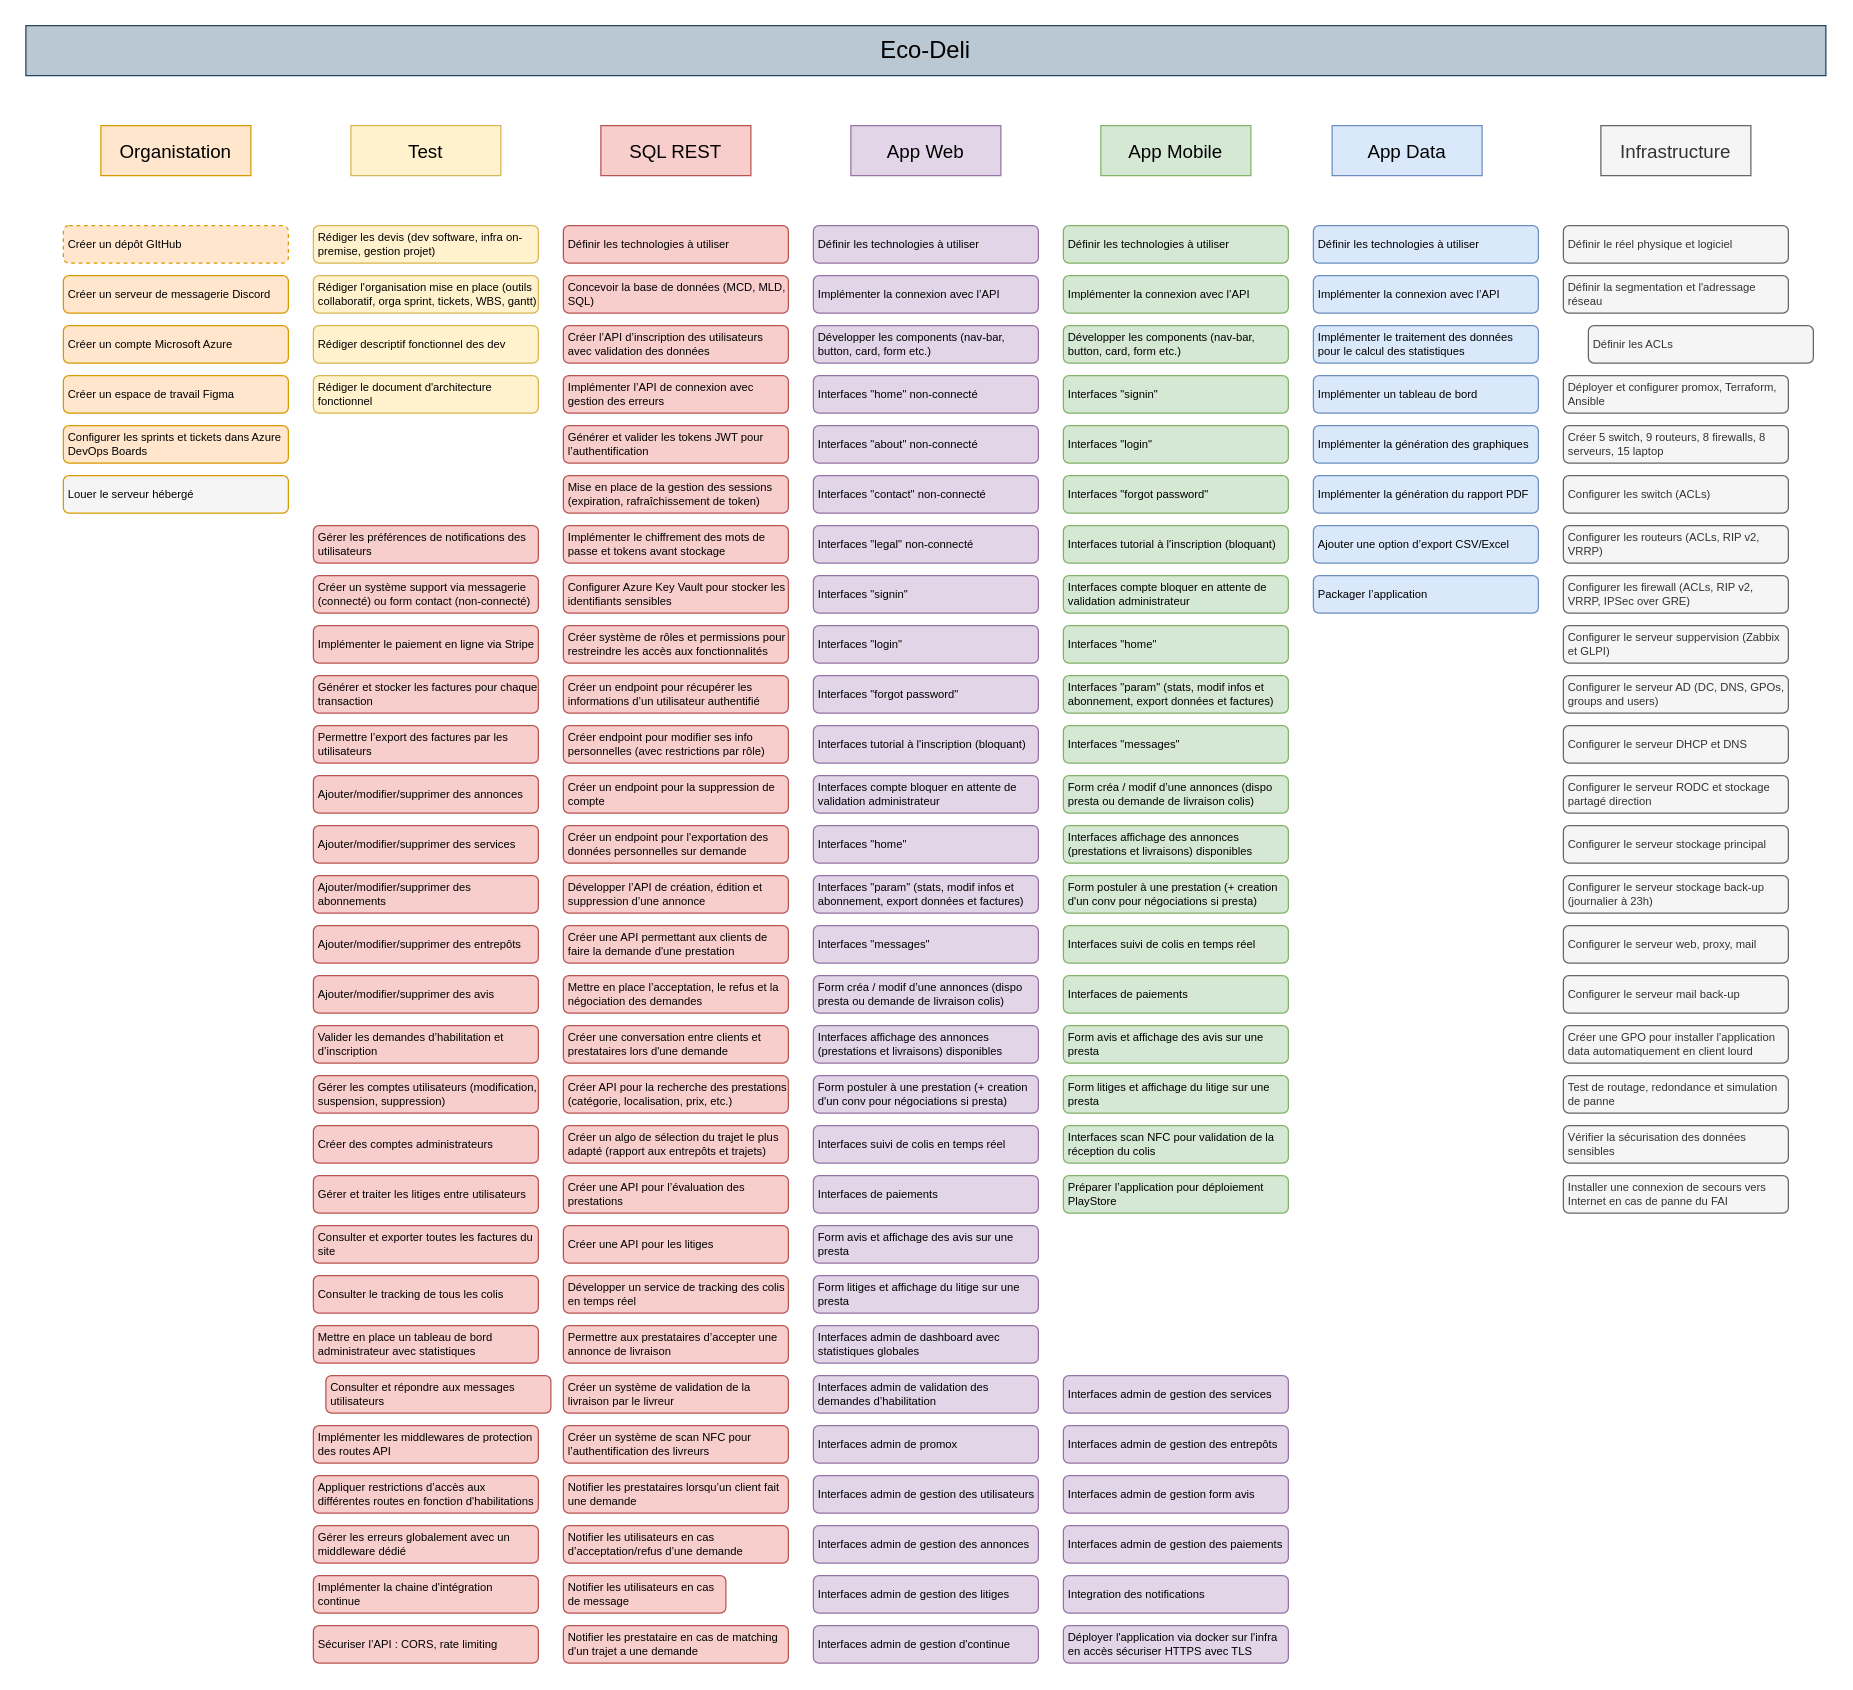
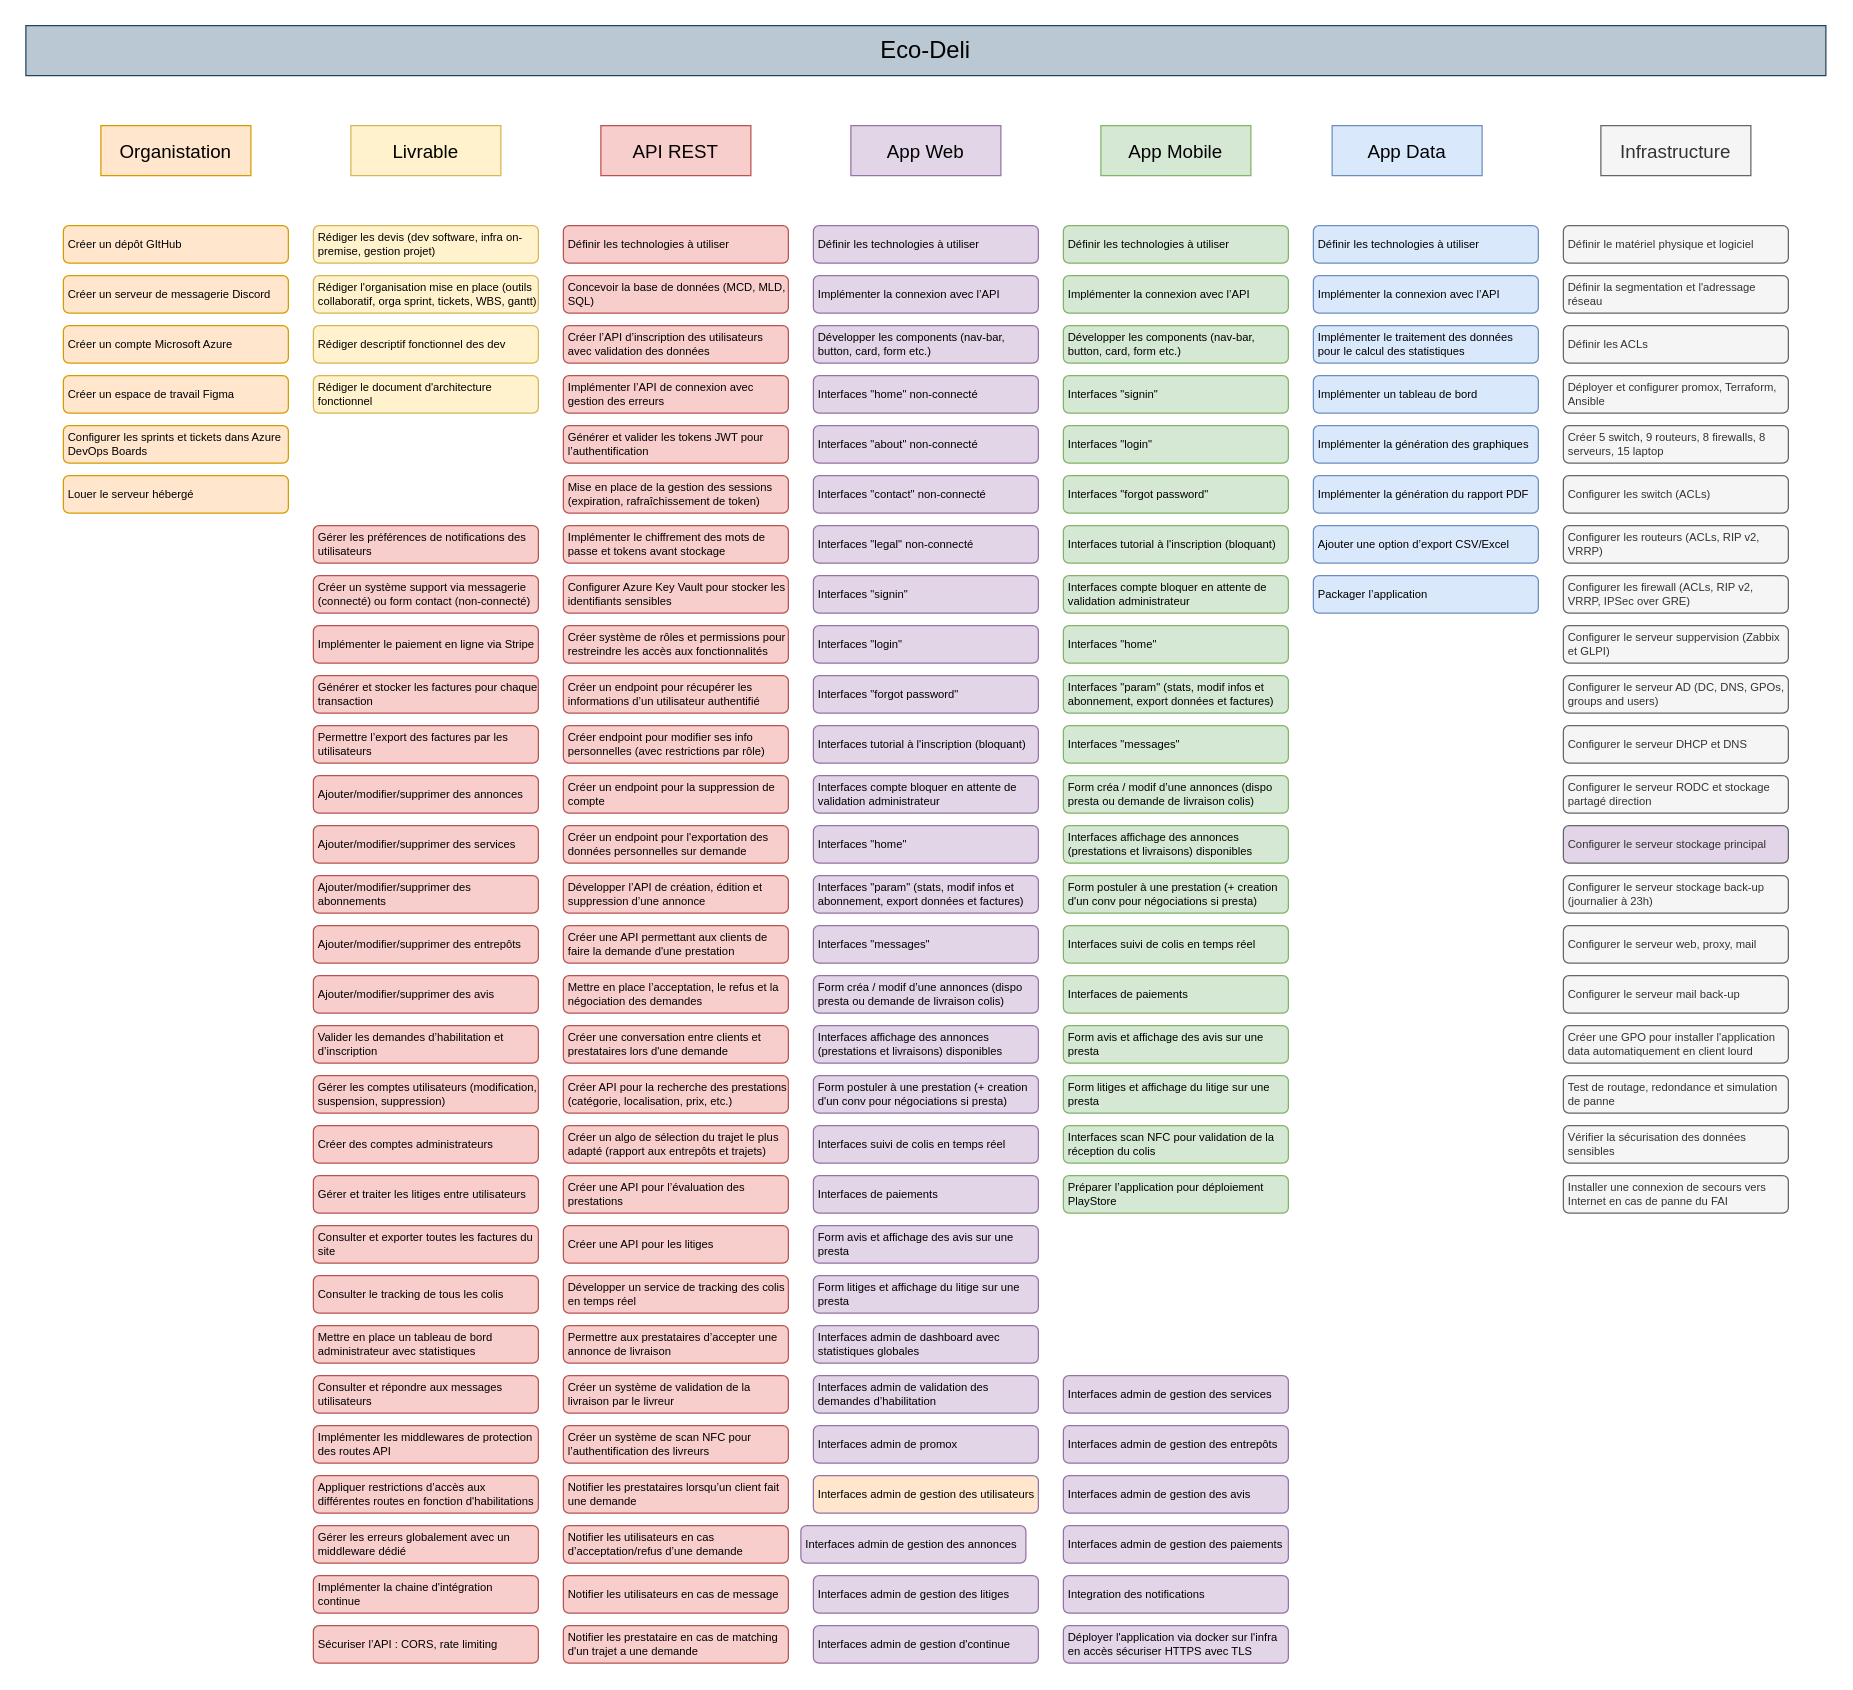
- <mxCell id="4" value="Test" style="rounded=0;whiteSpace=wrap;html=1;fontFamily=Helvetica;fontSize=15;labelBackgroundColor=none;fillColor=#fff2cc;strokeColor=#d6b656;" parent="1" vertex="1"><mxGeometry x="280" y="100" width="120" height="40" as="geometry" /></mxCell>
+ <mxCell id="4" value="Livrable" style="rounded=0;whiteSpace=wrap;html=1;fontFamily=Helvetica;fontSize=15;labelBackgroundColor=none;fillColor=#fff2cc;strokeColor=#d6b656;" parent="1" vertex="1"><mxGeometry x="280" y="100" width="120" height="40" as="geometry" /></mxCell>
- <mxCell id="50" value="SQL REST" style="rounded=0;whiteSpace=wrap;html=1;fontFamily=Helvetica;fontSize=15;labelBackgroundColor=none;fillColor=#f8cecc;strokeColor=#b85450;" vertex="1" parent="1"><mxGeometry x="480" y="100" width="120" height="40" as="geometry" /></mxCell>
+ <mxCell id="50" value="API REST" style="rounded=0;whiteSpace=wrap;html=1;fontFamily=Helvetica;fontSize=15;labelBackgroundColor=none;fillColor=#f8cecc;strokeColor=#b85450;" vertex="1" parent="1"><mxGeometry x="480" y="100" width="120" height="40" as="geometry" /></mxCell>
- <mxCell id="9" value="Créer un dépôt GItHub" style="rounded=1;whiteSpace=wrap;html=1;fontSize=9;align=left;verticalAlign=middle;spacingLeft=2;fillColor=#ffe6cc;strokeColor=#d79b00;dashed=1;" parent="1" vertex="1"><mxGeometry x="50" y="180" width="180" height="30" as="geometry" /></mxCell>
+ <mxCell id="9" value="Créer un dépôt GItHub" style="rounded=1;whiteSpace=wrap;html=1;fontSize=9;align=left;verticalAlign=middle;spacingLeft=2;fillColor=#ffe6cc;strokeColor=#d79b00;" parent="1" vertex="1"><mxGeometry x="50" y="180" width="180" height="30" as="geometry" /></mxCell>
- <mxCell id="15" value="Définir le réel physique et logiciel&amp;nbsp;" style="rounded=1;whiteSpace=wrap;html=1;fontSize=9;align=left;verticalAlign=middle;spacingLeft=2;fillColor=#f5f5f5;fontColor=#333333;strokeColor=#666666;" parent="1" vertex="1"><mxGeometry x="1250" y="180" width="180" height="30" as="geometry" /></mxCell>
+ <mxCell id="15" value="Définir le matériel physique et logiciel&amp;nbsp;" style="rounded=1;whiteSpace=wrap;html=1;fontSize=9;align=left;verticalAlign=middle;spacingLeft=2;fillColor=#f5f5f5;fontColor=#333333;strokeColor=#666666;" parent="1" vertex="1"><mxGeometry x="1250" y="180" width="180" height="30" as="geometry" /></mxCell>
- <mxCell id="139" value="Définir les ACLs" style="rounded=1;whiteSpace=wrap;html=1;fontSize=9;align=left;verticalAlign=middle;spacingLeft=2;fillColor=#f5f5f5;fontColor=#333333;strokeColor=#666666;" vertex="1" parent="1"><mxGeometry x="1270" y="260" width="180" height="30" as="geometry" /></mxCell>
+ <mxCell id="139" value="Définir les ACLs" style="rounded=1;whiteSpace=wrap;html=1;fontSize=9;align=left;verticalAlign=middle;spacingLeft=2;fillColor=#f5f5f5;fontColor=#333333;strokeColor=#666666;" vertex="1" parent="1"><mxGeometry x="1250" y="260" width="180" height="30" as="geometry" /></mxCell>
- <mxCell id="137" value="Louer le serveur hébergé" style="rounded=1;whiteSpace=wrap;html=1;fontSize=9;align=left;verticalAlign=middle;spacingLeft=2;fillColor=#f5f5f5;strokeColor=#d79b00;" vertex="1" parent="1"><mxGeometry x="50" y="380" width="180" height="30" as="geometry" /></mxCell>
+ <mxCell id="137" value="Louer le serveur hébergé" style="rounded=1;whiteSpace=wrap;html=1;fontSize=9;align=left;verticalAlign=middle;spacingLeft=2;fillColor=#ffe6cc;strokeColor=#d79b00;" vertex="1" parent="1"><mxGeometry x="50" y="380" width="180" height="30" as="geometry" /></mxCell>
- <mxCell id="148" value="Configurer le serveur stockage principal" style="rounded=1;whiteSpace=wrap;html=1;fontSize=9;align=left;verticalAlign=middle;spacingLeft=2;fillColor=#f5f5f5;fontColor=#333333;strokeColor=#666666;" vertex="1" parent="1"><mxGeometry x="1250" y="660" width="180" height="30" as="geometry" /></mxCell>
+ <mxCell id="148" value="Configurer le serveur stockage principal" style="rounded=1;whiteSpace=wrap;html=1;fontSize=9;align=left;verticalAlign=middle;spacingLeft=2;fillColor=#e1d5e7;fontColor=#333333;strokeColor=#666666;" vertex="1" parent="1"><mxGeometry x="1250" y="660" width="180" height="30" as="geometry" /></mxCell>
- <mxCell id="131" value="&lt;div&gt;Consulter et répondre aux messages utilisateurs&lt;/div&gt;" style="rounded=1;whiteSpace=wrap;html=1;fontSize=9;align=left;verticalAlign=middle;spacingLeft=2;fillColor=#f8cecc;strokeColor=#b85450;" vertex="1" parent="1"><mxGeometry x="260" y="1100" width="180" height="30" as="geometry" /></mxCell>
+ <mxCell id="131" value="&lt;div&gt;Consulter et répondre aux messages utilisateurs&lt;/div&gt;" style="rounded=1;whiteSpace=wrap;html=1;fontSize=9;align=left;verticalAlign=middle;spacingLeft=2;fillColor=#f8cecc;strokeColor=#b85450;" vertex="1" parent="1"><mxGeometry x="250" y="1100" width="180" height="30" as="geometry" /></mxCell>
- <mxCell id="45" value="&lt;div&gt;Interfaces admin de gestion des utilisateurs&lt;/div&gt;" style="rounded=1;whiteSpace=wrap;html=1;fontSize=9;align=left;verticalAlign=middle;spacingLeft=2;fillColor=#e1d5e7;strokeColor=#9673a6;" vertex="1" parent="1"><mxGeometry x="650" y="1180" width="180" height="30" as="geometry" /></mxCell>
+ <mxCell id="45" value="&lt;div&gt;Interfaces admin de gestion des utilisateurs&lt;/div&gt;" style="rounded=1;whiteSpace=wrap;html=1;fontSize=9;align=left;verticalAlign=middle;spacingLeft=2;fillColor=#ffe6cc;strokeColor=#9673a6;" vertex="1" parent="1"><mxGeometry x="650" y="1180" width="180" height="30" as="geometry" /></mxCell>
- <mxCell id="80" value="Interfaces admin de gestion form avis" style="rounded=1;whiteSpace=wrap;html=1;fontSize=9;align=left;verticalAlign=middle;spacingLeft=2;fillColor=#e1d5e7;strokeColor=#9673a6;" vertex="1" parent="1"><mxGeometry x="850" y="1180" width="180" height="30" as="geometry" /></mxCell>
+ <mxCell id="80" value="Interfaces admin de gestion des avis" style="rounded=1;whiteSpace=wrap;html=1;fontSize=9;align=left;verticalAlign=middle;spacingLeft=2;fillColor=#e1d5e7;strokeColor=#9673a6;" vertex="1" parent="1"><mxGeometry x="850" y="1180" width="180" height="30" as="geometry" /></mxCell>
- <mxCell id="46" value="Interfaces admin de gestion des annonces" style="rounded=1;whiteSpace=wrap;html=1;fontSize=9;align=left;verticalAlign=middle;spacingLeft=2;fillColor=#e1d5e7;strokeColor=#9673a6;" vertex="1" parent="1"><mxGeometry x="650" y="1220" width="180" height="30" as="geometry" /></mxCell>
+ <mxCell id="46" value="Interfaces admin de gestion des annonces" style="rounded=1;whiteSpace=wrap;html=1;fontSize=9;align=left;verticalAlign=middle;spacingLeft=2;fillColor=#e1d5e7;strokeColor=#9673a6;" vertex="1" parent="1"><mxGeometry x="640" y="1220" width="180" height="30" as="geometry" /></mxCell>
- <mxCell id="112" value="&lt;div&gt;Notifier les utilisateurs en cas de message&lt;/div&gt;" style="rounded=1;whiteSpace=wrap;html=1;fontSize=9;align=left;verticalAlign=middle;spacingLeft=2;fillColor=#f8cecc;strokeColor=#b85450;" vertex="1" parent="1"><mxGeometry x="450" y="1260" width="130" height="30" as="geometry" /></mxCell>
+ <mxCell id="112" value="&lt;div&gt;Notifier les utilisateurs en cas de message&lt;/div&gt;" style="rounded=1;whiteSpace=wrap;html=1;fontSize=9;align=left;verticalAlign=middle;spacingLeft=2;fillColor=#f8cecc;strokeColor=#b85450;" vertex="1" parent="1"><mxGeometry x="450" y="1260" width="180" height="30" as="geometry" /></mxCell>
